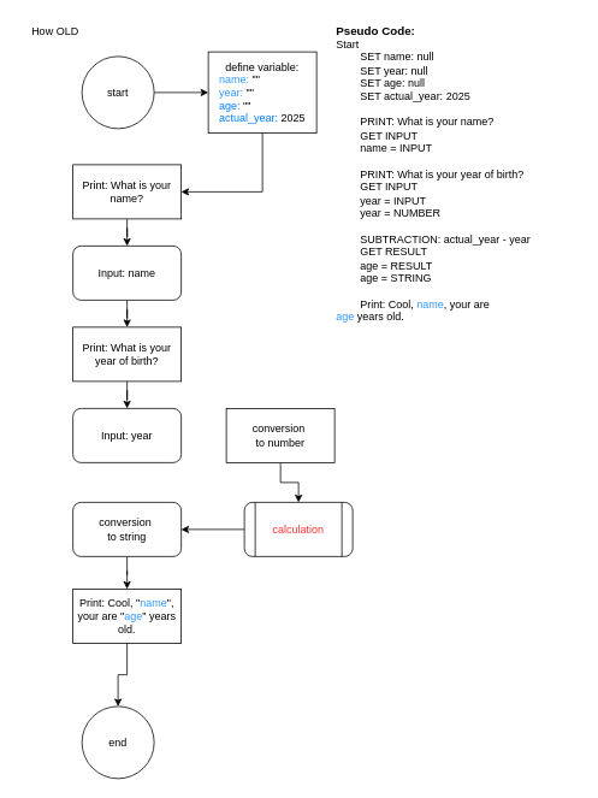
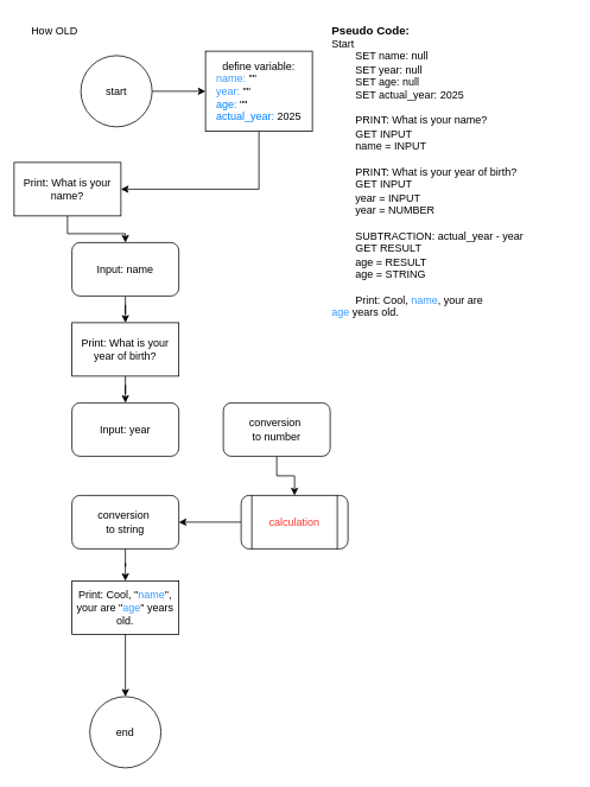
- <mxCell id="6" value="Print: What is your name?" style="whiteSpace=wrap;html=1;" parent="1" vertex="1"><mxGeometry x="80" y="182" width="120" height="60" as="geometry" /></mxCell>
+ <mxCell id="6" value="Print: What is your name?" style="whiteSpace=wrap;html=1;" parent="1" vertex="1"><mxGeometry x="15" y="182" width="120" height="60" as="geometry" /></mxCell>
- <mxCell id="21" value="conversion&amp;nbsp;&lt;div&gt;to number&lt;/div&gt;" style="whiteSpace=wrap;html=1;rounded=0;" vertex="1" parent="1"><mxGeometry x="250" y="452" width="120" height="60" as="geometry" /></mxCell>
+ <mxCell id="21" value="conversion&amp;nbsp;&lt;div&gt;to number&lt;/div&gt;" style="whiteSpace=wrap;html=1;rounded=1;" vertex="1" parent="1"><mxGeometry x="250" y="452" width="120" height="60" as="geometry" /></mxCell>
- <mxCell id="18" value="end" style="ellipse;whiteSpace=wrap;html=1;rounded=0;" parent="1" vertex="1"><mxGeometry x="90" y="782" width="80" height="80" as="geometry" /></mxCell>
+ <mxCell id="18" value="end" style="ellipse;whiteSpace=wrap;html=1;rounded=0;" parent="1" vertex="1"><mxGeometry x="100" y="782" width="80" height="80" as="geometry" /></mxCell>
